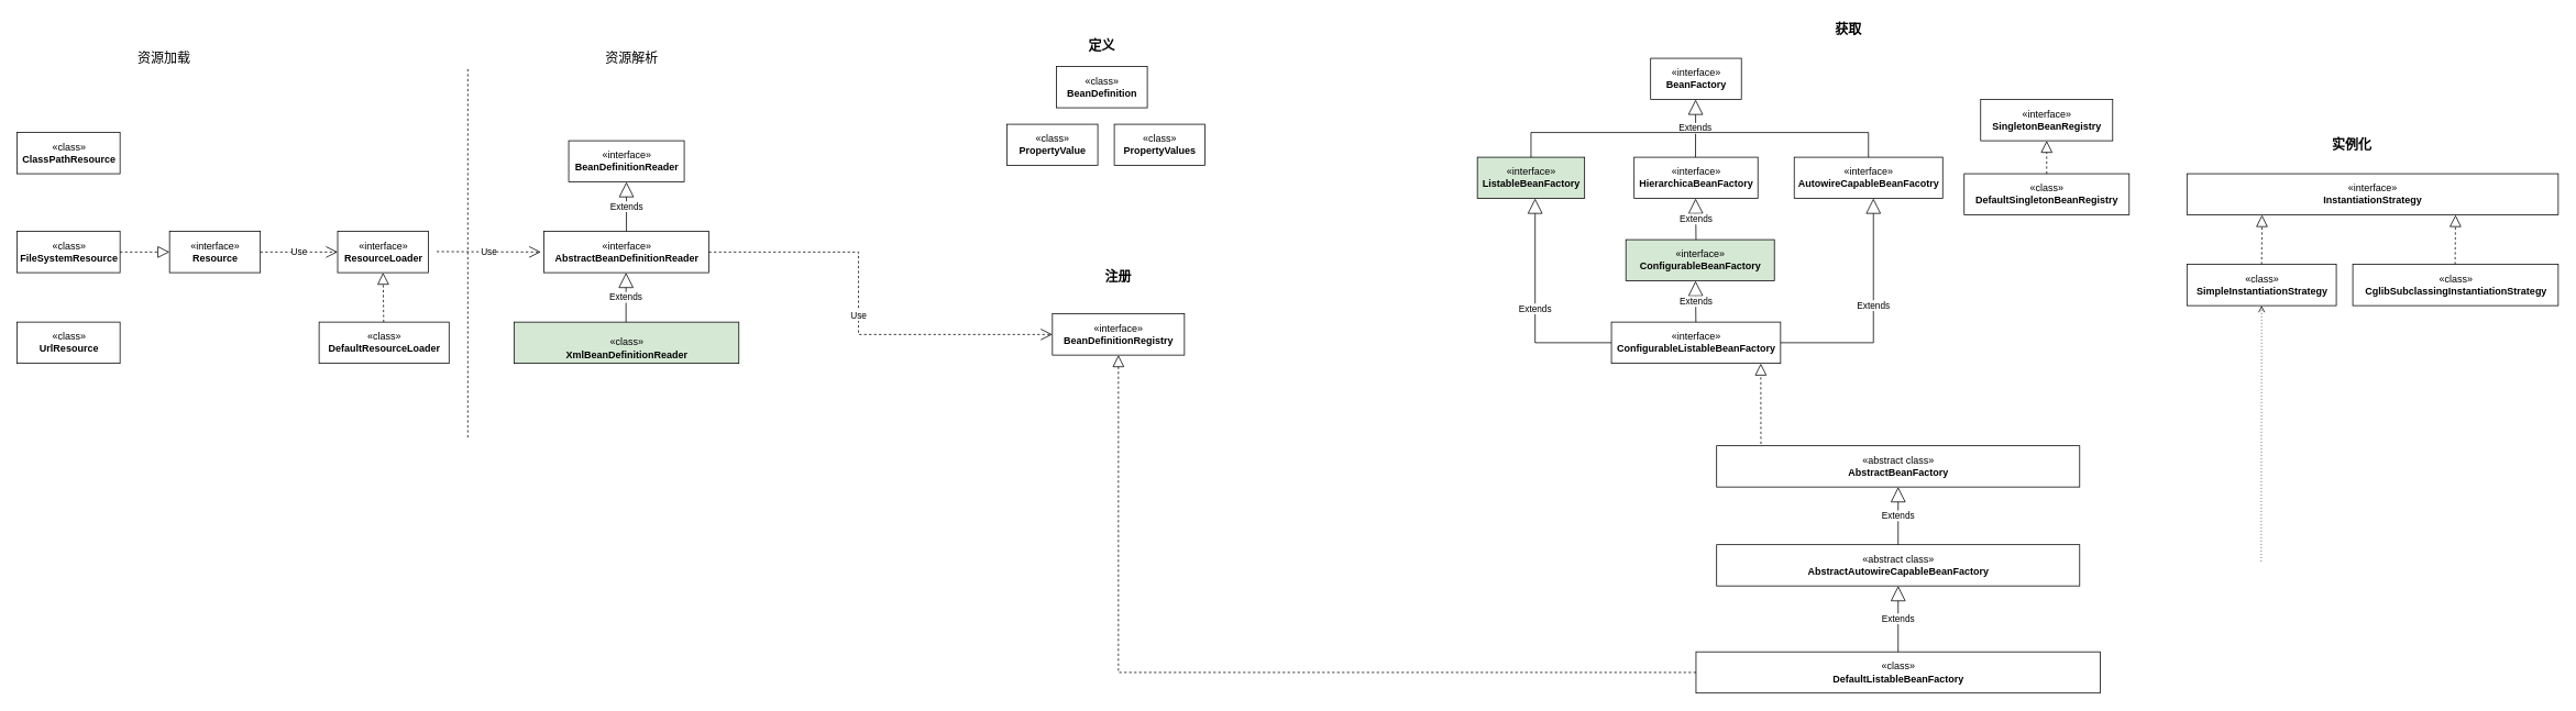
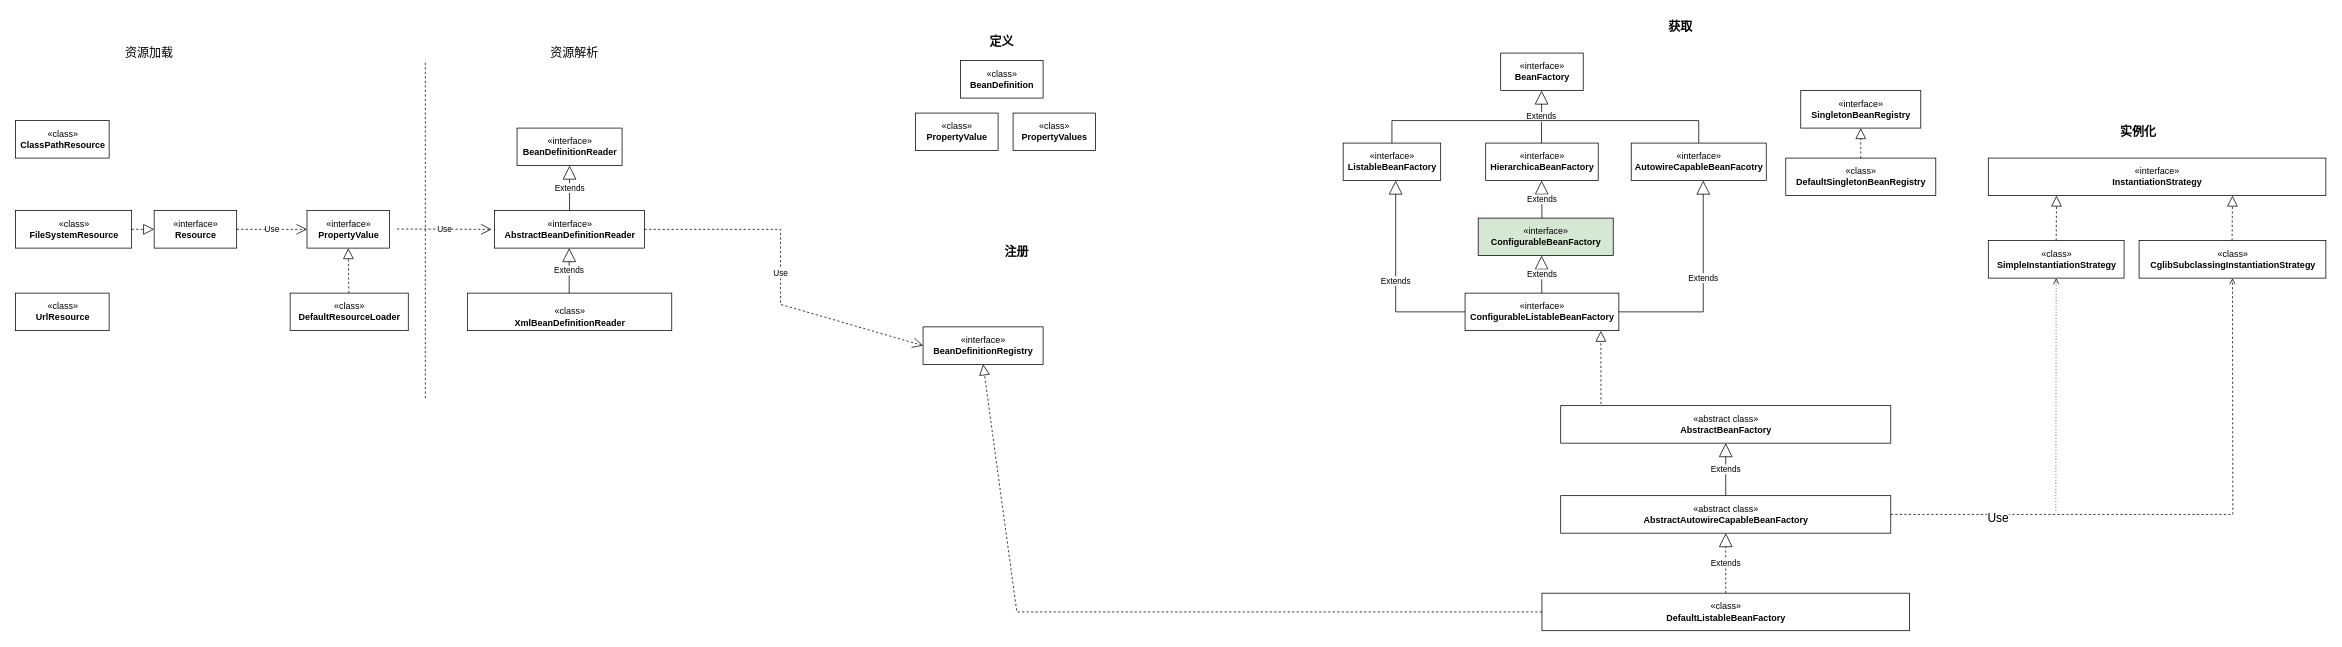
- <mxCell id="47" value="&lt;br&gt;«interface»&lt;br&gt;&lt;b&gt;ListableBeanFactory&lt;br&gt;&lt;br&gt;&lt;/b&gt;" style="html=1;fillColor=#d5e8d4;" vertex="1" parent="1"><mxGeometry x="1790" y="190" width="130" height="50" as="geometry" /></mxCell>
+ <mxCell id="47" value="&lt;br&gt;«interface»&lt;br&gt;&lt;b&gt;ListableBeanFactory&lt;br&gt;&lt;br&gt;&lt;/b&gt;" style="html=1;" vertex="1" parent="1"><mxGeometry x="1790" y="190" width="130" height="50" as="geometry" /></mxCell>
- <mxCell id="31" value="&lt;br&gt;«class»&lt;br&gt;&lt;b&gt;FileSystemResource&lt;br&gt;&lt;br&gt;&lt;/b&gt;" style="html=1;" parent="1" vertex="1"><mxGeometry x="20" y="280" width="125" height="50" as="geometry" /></mxCell>
+ <mxCell id="31" value="&lt;br&gt;«class»&lt;br&gt;&lt;b&gt;FileSystemResource&lt;br&gt;&lt;br&gt;&lt;/b&gt;" style="html=1;" parent="1" vertex="1"><mxGeometry x="20" y="280" width="155" height="50" as="geometry" /></mxCell>
- <mxCell id="29" value="«interface»&lt;br&gt;&lt;b&gt;ResourceLoader&lt;/b&gt;" style="html=1;" parent="1" vertex="1"><mxGeometry x="408.75" y="280" width="110" height="50" as="geometry" /></mxCell>
+ <mxCell id="29" value="«interface»&lt;br&gt;&lt;b&gt;PropertyValue&lt;/b&gt;" style="html=1;" parent="1" vertex="1"><mxGeometry x="408.75" y="280" width="110" height="50" as="geometry" /></mxCell>
- <mxCell id="5" value="«interface»&lt;br&gt;&lt;b&gt;BeanDefinitionRegistry&lt;/b&gt;" style="html=1;" parent="1" vertex="1"><mxGeometry x="1275" y="380" width="160" height="50" as="geometry" /></mxCell>
+ <mxCell id="5" value="«interface»&lt;br&gt;&lt;b&gt;BeanDefinitionRegistry&lt;/b&gt;" style="html=1;" parent="1" vertex="1"><mxGeometry x="1230" y="435" width="160" height="50" as="geometry" /></mxCell>
- <mxCell id="38" value="&lt;br&gt;«class»&lt;br&gt;&lt;b&gt;XmlBeanDefinitionReader&lt;br&gt;&lt;/b&gt;" style="html=1;fillColor=#d5e8d4;" vertex="1" parent="1"><mxGeometry x="622.5" y="390" width="272.5" height="50" as="geometry" /></mxCell>
+ <mxCell id="38" value="&lt;br&gt;«class»&lt;br&gt;&lt;b&gt;XmlBeanDefinitionReader&lt;br&gt;&lt;/b&gt;" style="html=1;" vertex="1" parent="1"><mxGeometry x="622.5" y="390" width="272.5" height="50" as="geometry" /></mxCell>
+ <mxCell id="24" value="Use" style="endArrow=open;dashed=1;html=1;rounded=0;fontSize=16;entryX=0.5;entryY=1;entryDx=0;entryDy=0;exitX=1;exitY=0.5;exitDx=0;exitDy=0;" parent="1" target="19" edge="1" source="4"><mxGeometry x="-0.629" y="-4" width="160" relative="1" as="geometry"><mxPoint x="2520" y="454.5" as="sourcePoint" /><mxPoint x="2980" y="380" as="targetPoint" /><Array as="points"><mxPoint x="2976" y="685" /></Array><mxPoint as="offset" /></mxGeometry></mxCell>
- <mxCell id="23" value="Extends" style="endArrow=block;endSize=16;endFill=0;html=1;rounded=0;entryX=0.5;entryY=1;entryDx=0;entryDy=0;exitX=0.5;exitY=0;exitDx=0;exitDy=0;" parent="1" source="6" edge="1" target="4"><mxGeometry width="160" relative="1" as="geometry"><mxPoint x="2289" y="540" as="sourcePoint" /><mxPoint x="2289" y="480" as="targetPoint" /></mxGeometry></mxCell>
+ <mxCell id="23" value="Extends" style="endArrow=block;endSize=16;endFill=0;html=1;rounded=0;entryX=0.5;entryY=1;entryDx=0;entryDy=0;exitX=0.5;exitY=0;exitDx=0;exitDy=0;dashed=1;" parent="1" source="6" edge="1" target="4"><mxGeometry width="160" relative="1" as="geometry"><mxPoint x="2289" y="540" as="sourcePoint" /><mxPoint x="2289" y="480" as="targetPoint" /></mxGeometry></mxCell>
